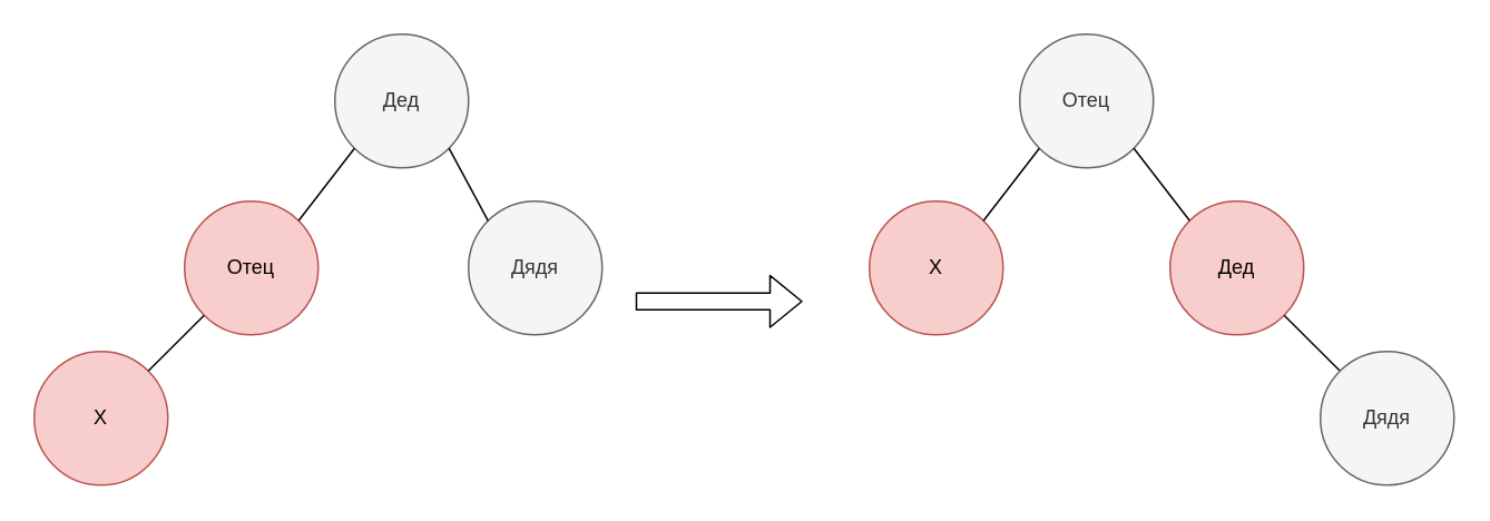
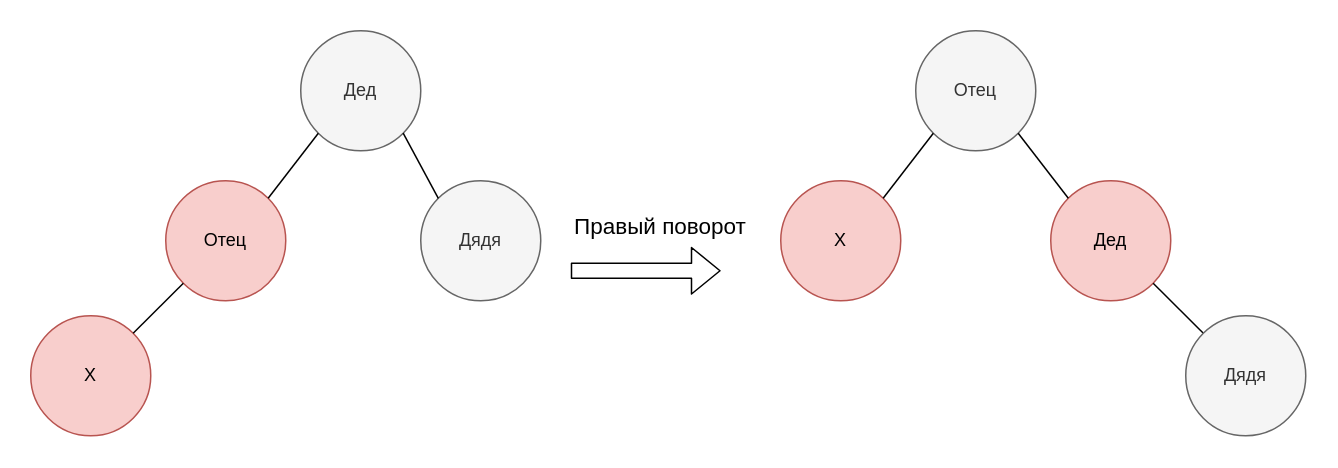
+ <mxCell id="10" value="Правый поворот" style="text;html=1;strokeColor=none;fillColor=none;align=center;verticalAlign=middle;whiteSpace=wrap;rounded=0;fontSize=15;" vertex="1" parent="1"><mxGeometry x="380" y="140" width="120" height="20" as="geometry" /></mxCell>
